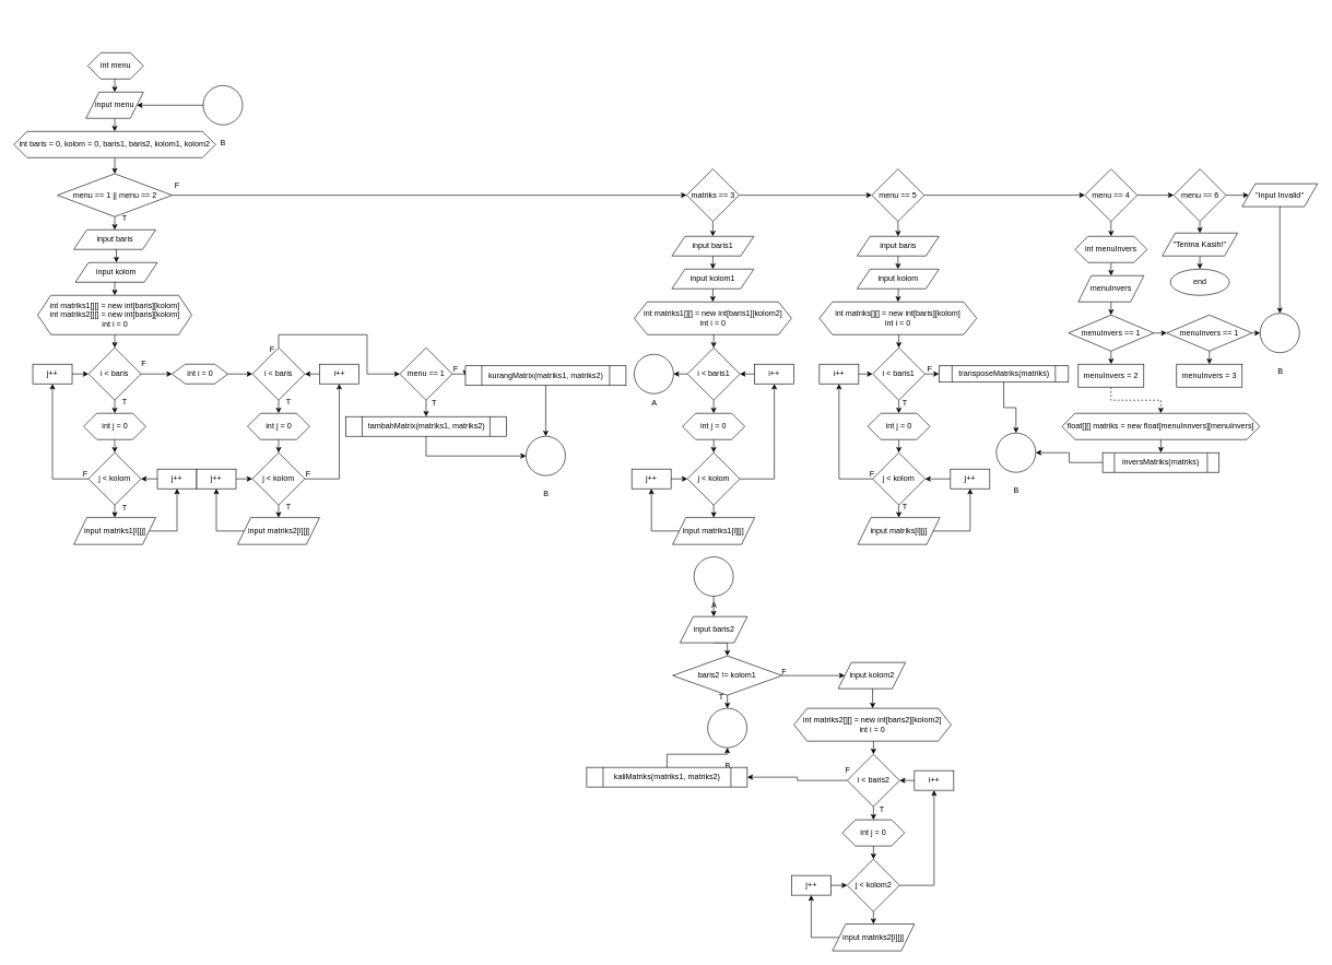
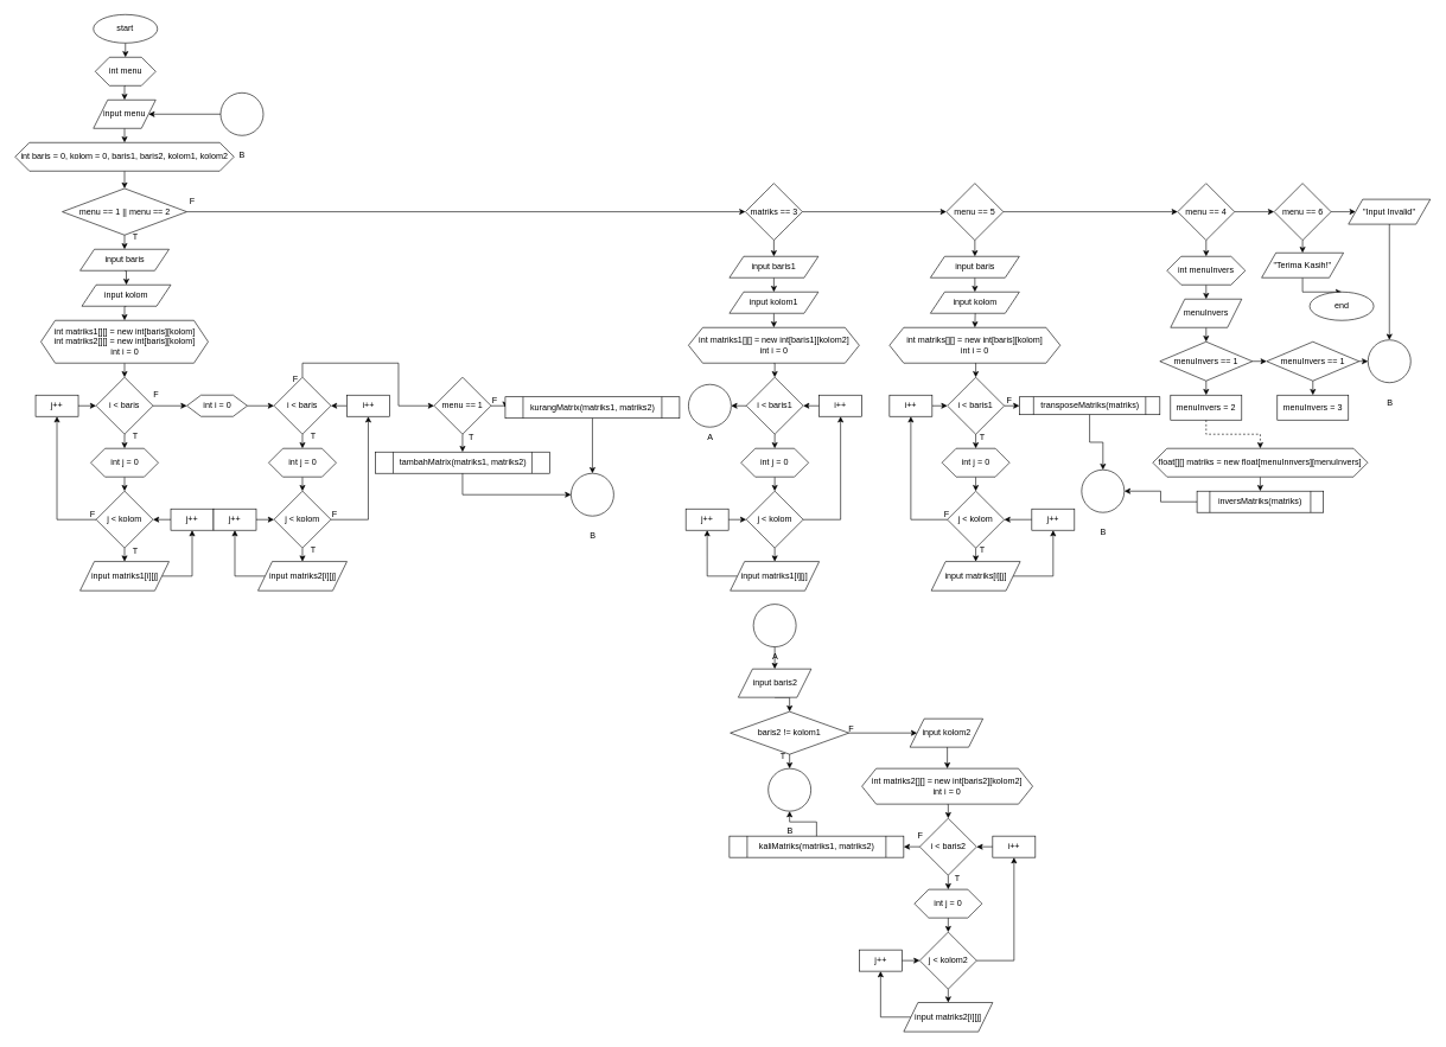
+ <mxCell id="3" value="start" style="ellipse;whiteSpace=wrap;html=1;" vertex="1" parent="1"><mxGeometry x="130.25" y="20" width="90" height="40" as="geometry" /></mxCell>
+ <mxCell id="2" style="edgeStyle=orthogonalEdgeStyle;rounded=0;orthogonalLoop=1;jettySize=auto;html=1;exitX=0.5;exitY=1;exitDx=0;exitDy=0;entryX=0.5;entryY=0;entryDx=0;entryDy=0;" edge="1" parent="1" source="3" target="5"><mxGeometry relative="1" as="geometry" /></mxCell>
- <mxCell id="183" value="end" style="ellipse;whiteSpace=wrap;html=1;" vertex="1" parent="1"><mxGeometry x="1784.5" y="410" width="90" height="40" as="geometry" /></mxCell>
+ <mxCell id="183" value="end" style="ellipse;whiteSpace=wrap;html=1;" vertex="1" parent="1"><mxGeometry x="1839.5" y="410" width="90" height="40" as="geometry" /></mxCell>
- <mxCell id="101" value="kaliMatriks(matriks1, matriks2)" style="shape=process;whiteSpace=wrap;html=1;backgroundOutline=1;" vertex="1" parent="1"><mxGeometry x="894" y="1170" width="245" height="30" as="geometry" /></mxCell>
+ <mxCell id="101" value="kaliMatriks(matriks1, matriks2)" style="shape=process;whiteSpace=wrap;html=1;backgroundOutline=1;" vertex="1" parent="1"><mxGeometry x="1024" y="1175" width="245" height="30" as="geometry" /></mxCell>
